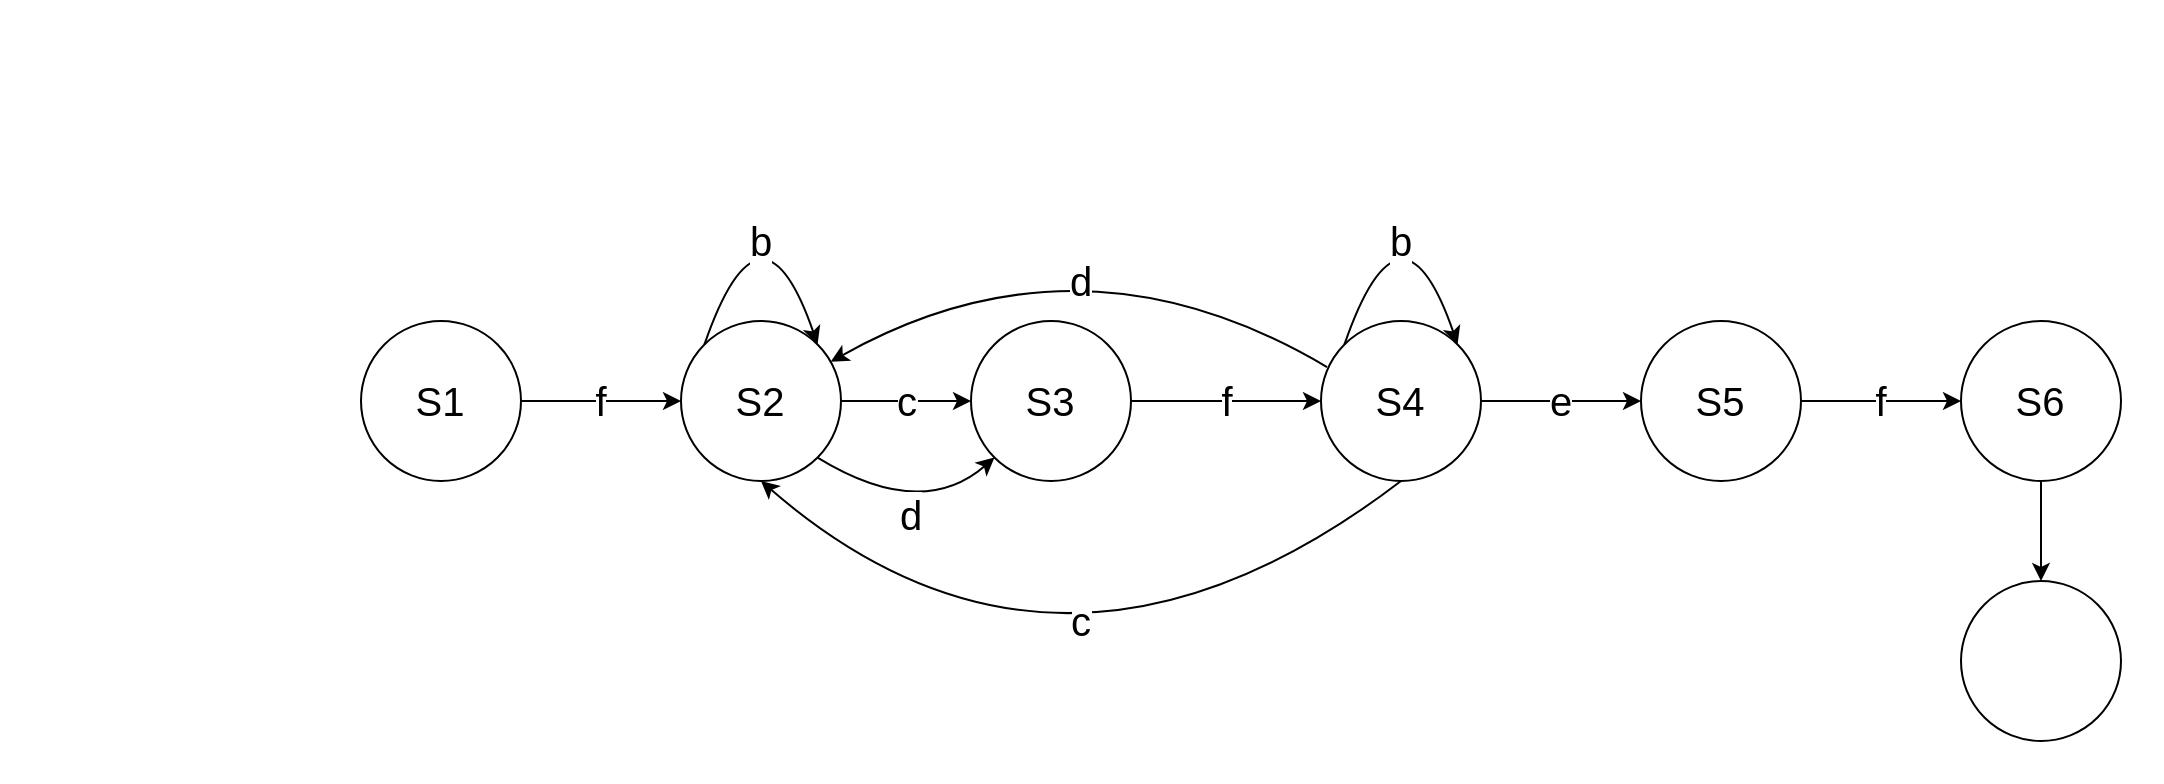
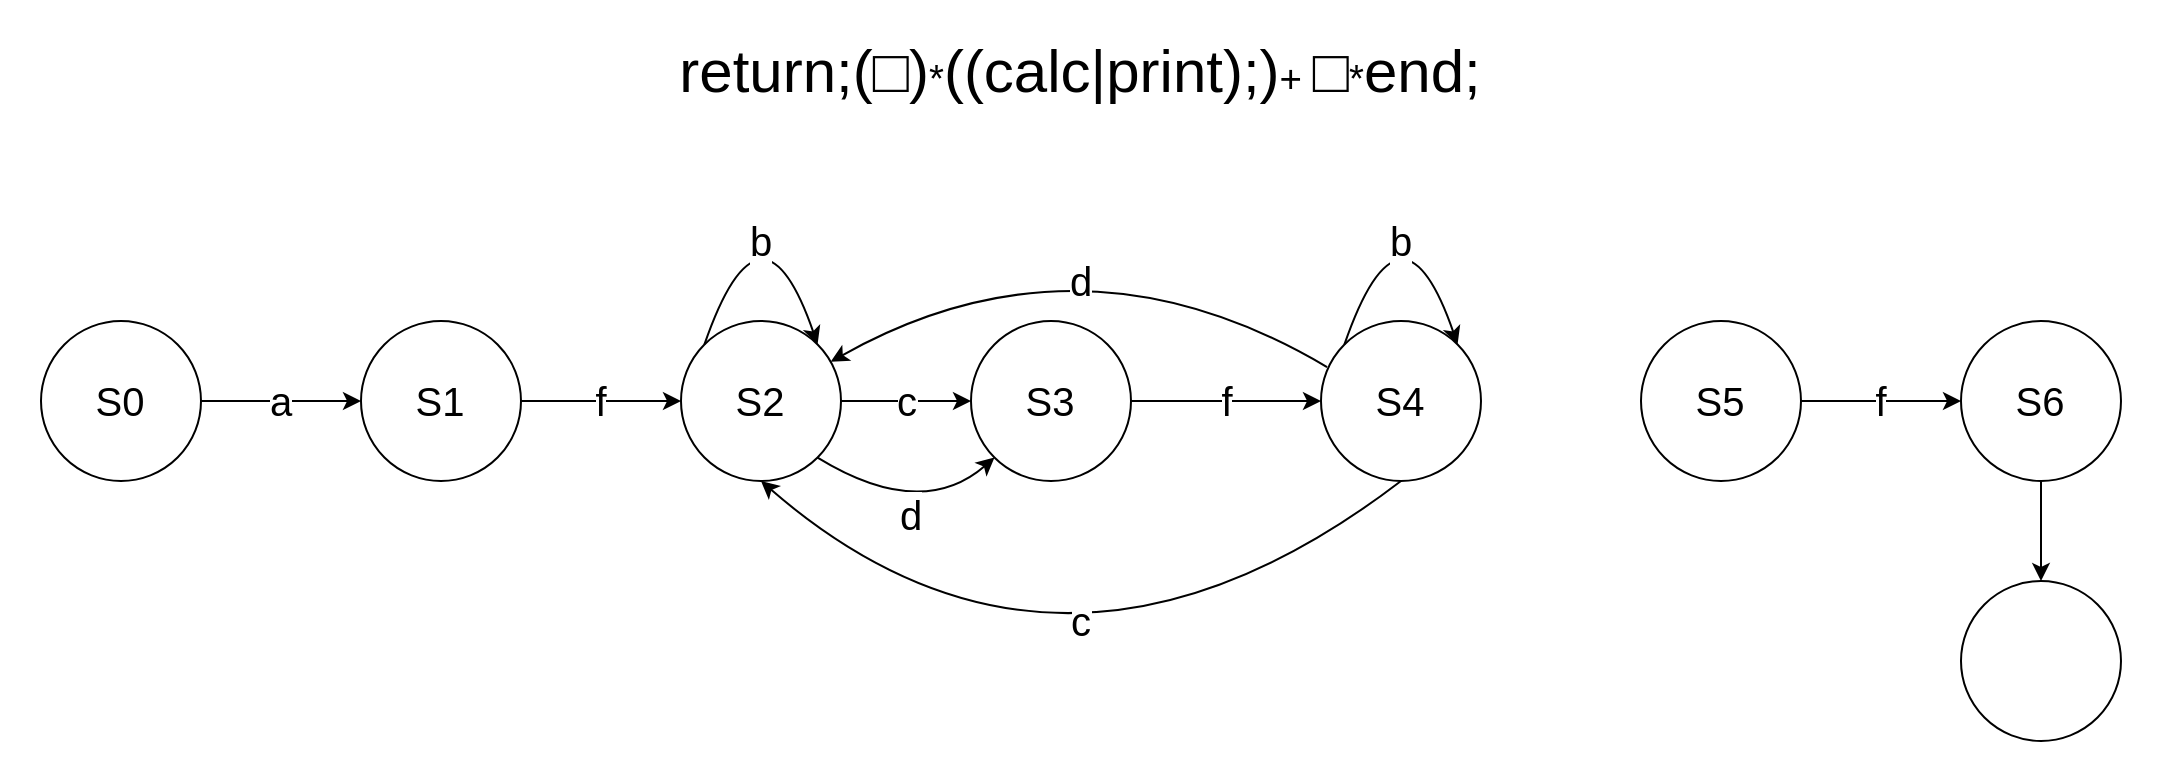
+ <mxCell id="22" value="&lt;span id=&quot;page3R_mcid31&quot; class=&quot;markedContent&quot;&gt;&lt;span dir=&quot;ltr&quot; role=&quot;presentation&quot; style=&quot;left: 266.233px; top: 653.525px; font-size: 30px; font-family: sans-serif; transform: scaleX(0.942);&quot;&gt;return;(□&lt;/span&gt;&lt;span dir=&quot;ltr&quot; role=&quot;presentation&quot; style=&quot;left: 374.483px; top: 653.525px; font-size: 30px; font-family: sans-serif;&quot;&gt;)&lt;/span&gt;&lt;span dir=&quot;ltr&quot; role=&quot;presentation&quot; style=&quot;left: 384.483px; top: 650.918px; font-size: 19.2px; font-family: sans-serif;&quot;&gt;*&lt;/span&gt;&lt;span dir=&quot;ltr&quot; role=&quot;presentation&quot; style=&quot;left: 394.083px; top: 653.525px; font-size: 30px; font-family: sans-serif; transform: scaleX(0.92);&quot;&gt;((calc|pr&lt;/span&gt;&lt;span dir=&quot;ltr&quot; role=&quot;presentation&quot; style=&quot;left: 493.317px; top: 653.525px; font-size: 30px; font-family: sans-serif;&quot;&gt;i&lt;/span&gt;&lt;span dir=&quot;ltr&quot; role=&quot;presentation&quot; style=&quot;left: 501.717px; top: 653.525px; font-size: 30px; font-family: sans-serif; transform: scaleX(0.962);&quot;&gt;nt);&lt;/span&gt;&lt;span dir=&quot;ltr&quot; role=&quot;presentation&quot; style=&quot;left: 543.517px; top: 653.525px; font-size: 30px; font-family: sans-serif;&quot;&gt;)&lt;/span&gt;&lt;span dir=&quot;ltr&quot; role=&quot;presentation&quot; style=&quot;left: 553.517px; top: 650.918px; font-size: 19.2px; font-family: sans-serif;&quot;&gt;+&lt;/span&gt;&lt;span dir=&quot;ltr&quot; role=&quot;presentation&quot; style=&quot;left: 564.345px; top: 650.918px; font-size: 19.2px; font-family: sans-serif;&quot;&gt; &lt;/span&gt;&lt;span dir=&quot;ltr&quot; role=&quot;presentation&quot; style=&quot;left: 569.117px; top: 653.525px; font-size: 30px; font-family: sans-serif;&quot;&gt;□&lt;/span&gt;&lt;span dir=&quot;ltr&quot; role=&quot;presentation&quot; style=&quot;left: 587.117px; top: 650.918px; font-size: 19.2px; font-family: sans-serif;&quot;&gt;*&lt;/span&gt;&lt;span dir=&quot;ltr&quot; role=&quot;presentation&quot; style=&quot;left: 596.717px; top: 653.525px; font-size: 30px; font-family: sans-serif; transform: scaleX(0.885);&quot;&gt;end;&lt;/span&gt;&lt;/span&gt;" style="text;html=1;strokeColor=none;fillColor=none;align=center;verticalAlign=middle;whiteSpace=wrap;rounded=0;fontSize=20;" vertex="1" parent="1"><mxGeometry x="315" y="20" width="450" height="30" as="geometry" /></mxCell>
+ <mxCell id="3" value="&lt;font style=&quot;font-size: 20px;&quot;&gt;S0&lt;/font&gt;" style="ellipse;whiteSpace=wrap;html=1;aspect=fixed;" vertex="1" parent="1"><mxGeometry x="20" y="160" width="80" height="80" as="geometry" /></mxCell>
+ <mxCell id="2" value="a" style="edgeStyle=orthogonalEdgeStyle;rounded=0;orthogonalLoop=1;jettySize=auto;html=1;fontSize=20;" edge="1" parent="1" source="3" target="5"><mxGeometry relative="1" as="geometry" /></mxCell>
- <mxCell id="10" value="e" style="edgeStyle=orthogonalEdgeStyle;rounded=0;orthogonalLoop=1;jettySize=auto;html=1;fontSize=20;" edge="1" parent="1" source="11" target="13"><mxGeometry relative="1" as="geometry" /></mxCell>
